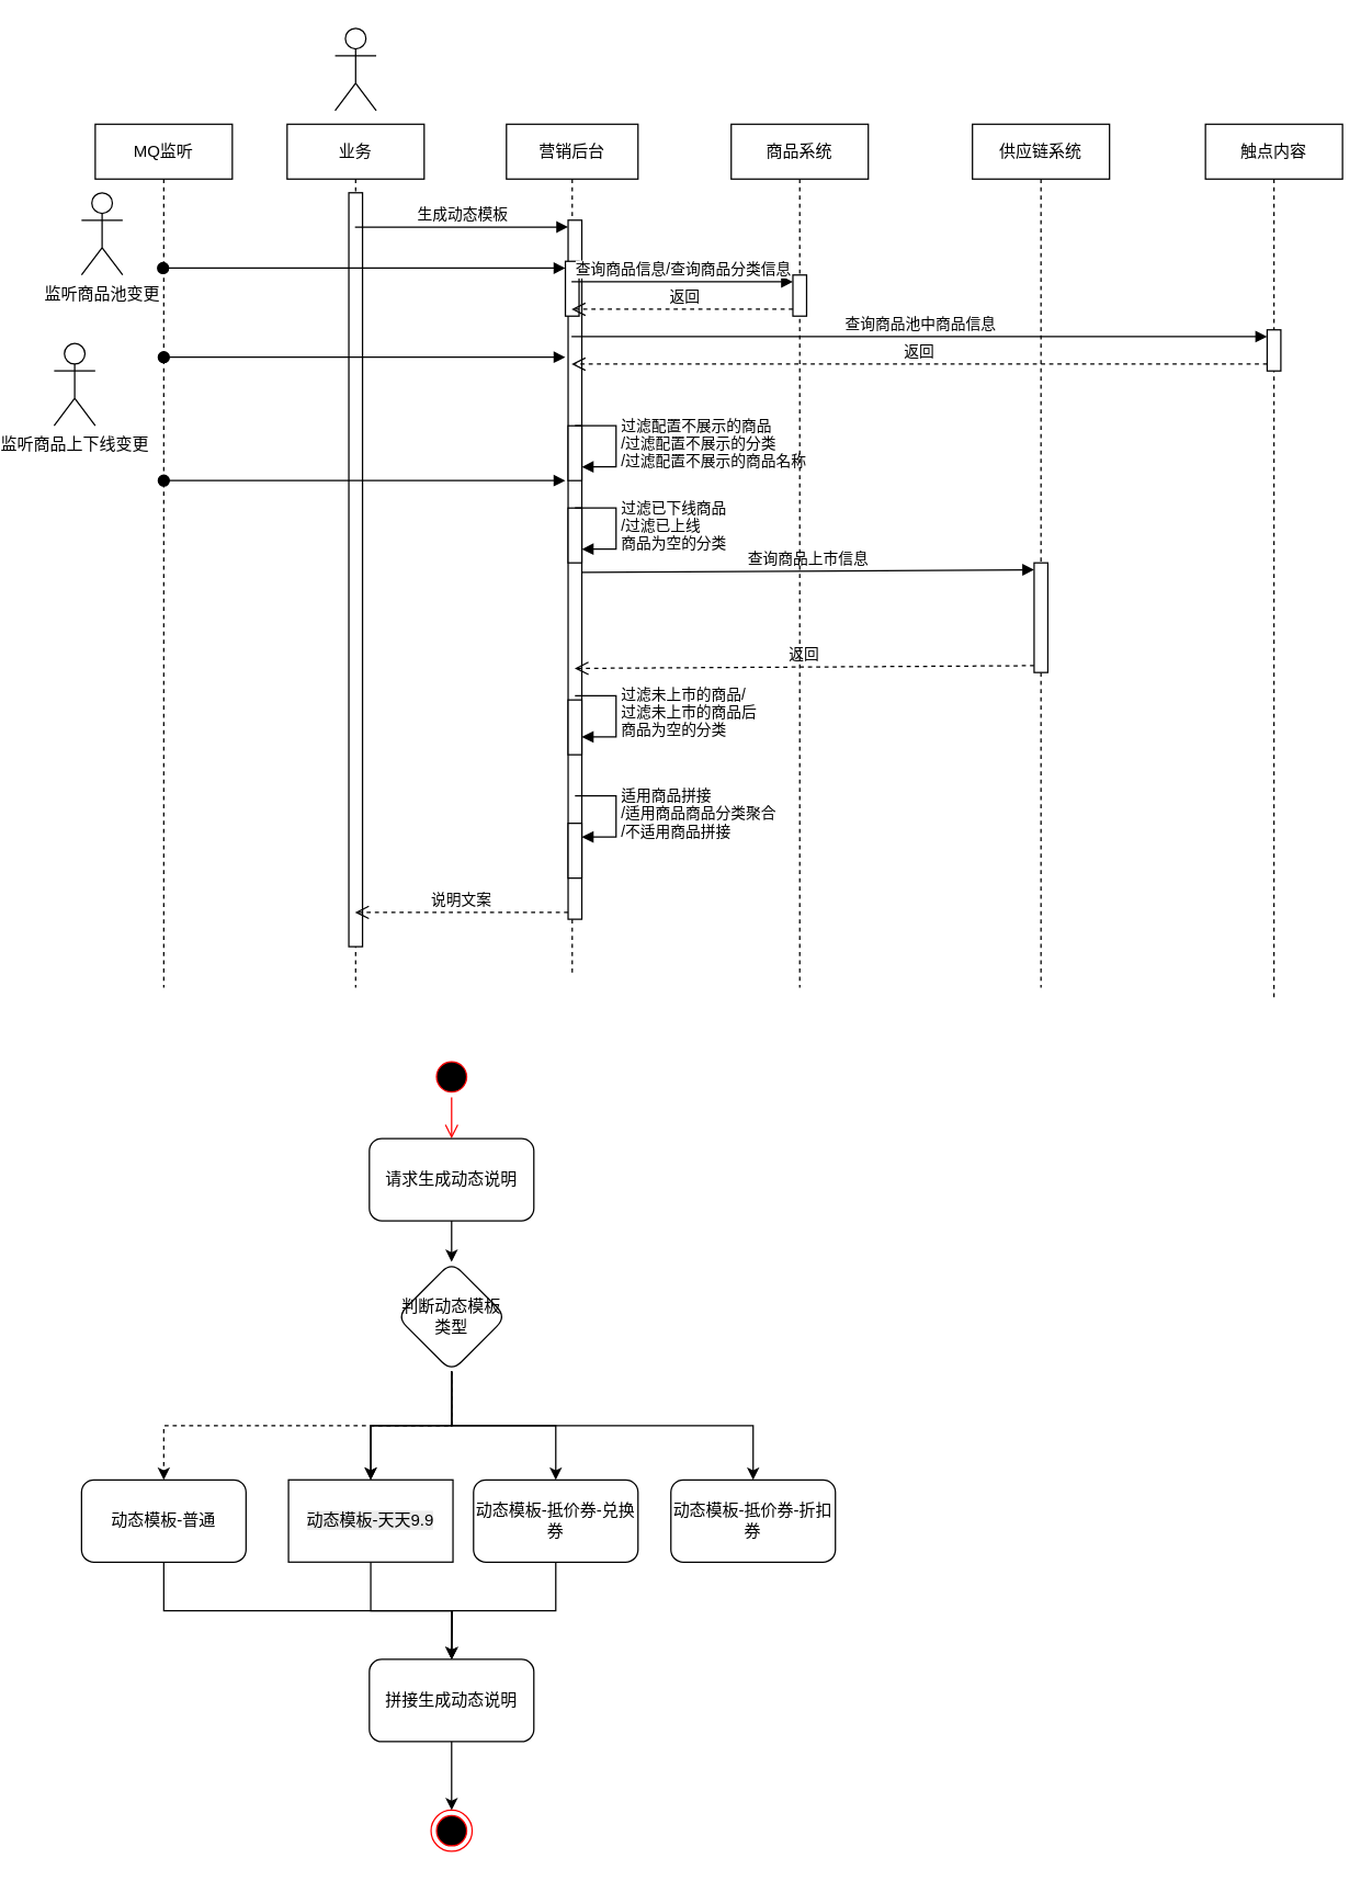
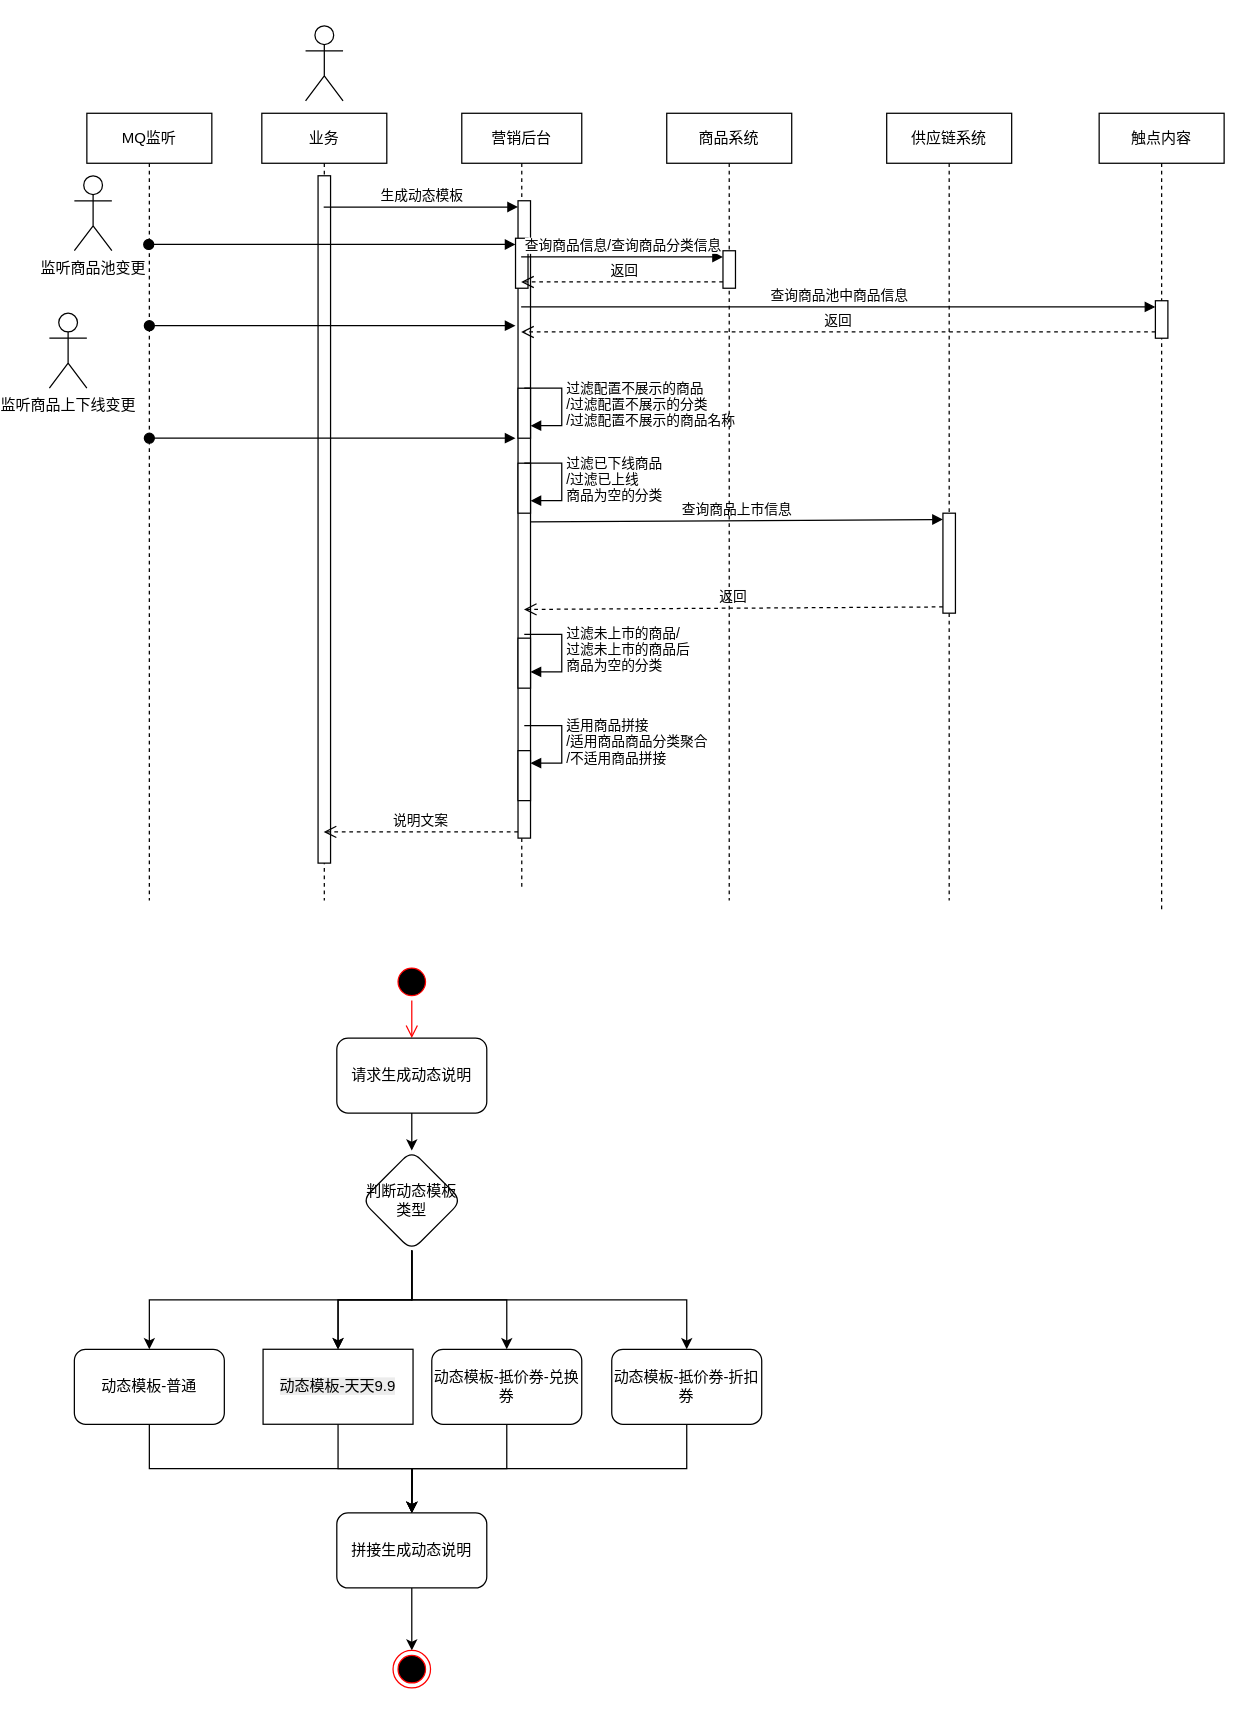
- <mxCell id="40" value="" style="edgeStyle=orthogonalEdgeStyle;rounded=0;orthogonalLoop=1;jettySize=auto;html=1;exitX=0.5;exitY=1;exitDx=0;exitDy=0;dashed=1;" edge="1" parent="1" source="45" target="47"><mxGeometry relative="1" as="geometry" /></mxCell>
+ <mxCell id="40" value="" style="edgeStyle=orthogonalEdgeStyle;rounded=0;orthogonalLoop=1;jettySize=auto;html=1;exitX=0.5;exitY=1;exitDx=0;exitDy=0;" edge="1" parent="1" source="45" target="47"><mxGeometry relative="1" as="geometry" /></mxCell>
+ <mxCell id="50" style="edgeStyle=orthogonalEdgeStyle;rounded=0;orthogonalLoop=1;jettySize=auto;html=1;exitX=0.5;exitY=1;exitDx=0;exitDy=0;entryX=0.5;entryY=0;entryDx=0;entryDy=0;" edge="1" parent="1" source="51" target="55"><mxGeometry relative="1" as="geometry" /></mxCell>
